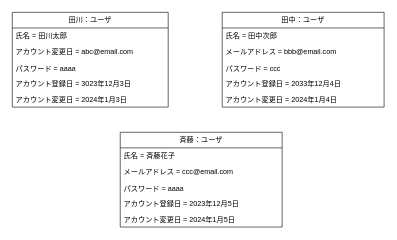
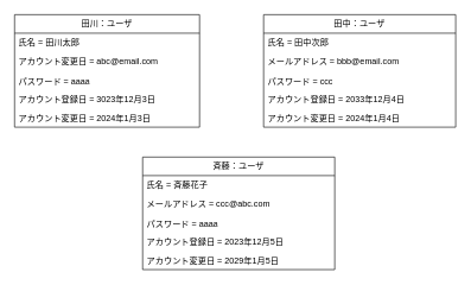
- <mxCell id="16" value="メールアドレス = ccc@email.com" style="text;strokeColor=none;fillColor=none;align=left;verticalAlign=top;spacingLeft=4;spacingRight=4;overflow=hidden;rotatable=0;points=[[0,0.5],[1,0.5]];portConstraint=eastwest;whiteSpace=wrap;html=1;" vertex="1" parent="14"><mxGeometry y="52" width="270" height="28" as="geometry" /></mxCell>
+ <mxCell id="16" value="メールアドレス = ccc@abc.com" style="text;strokeColor=none;fillColor=none;align=left;verticalAlign=top;spacingLeft=4;spacingRight=4;overflow=hidden;rotatable=0;points=[[0,0.5],[1,0.5]];portConstraint=eastwest;whiteSpace=wrap;html=1;" vertex="1" parent="14"><mxGeometry y="52" width="270" height="28" as="geometry" /></mxCell>
- <mxCell id="19" value="アカウント変更日 = 2024年1月5日" style="text;strokeColor=none;fillColor=none;align=left;verticalAlign=top;spacingLeft=4;spacingRight=4;overflow=hidden;rotatable=0;points=[[0,0.5],[1,0.5]];portConstraint=eastwest;whiteSpace=wrap;html=1;" vertex="1" parent="14"><mxGeometry y="132" width="270" height="26" as="geometry" /></mxCell>
+ <mxCell id="19" value="アカウント変更日 = 2029年1月5日" style="text;strokeColor=none;fillColor=none;align=left;verticalAlign=top;spacingLeft=4;spacingRight=4;overflow=hidden;rotatable=0;points=[[0,0.5],[1,0.5]];portConstraint=eastwest;whiteSpace=wrap;html=1;" vertex="1" parent="14"><mxGeometry y="132" width="270" height="26" as="geometry" /></mxCell>
